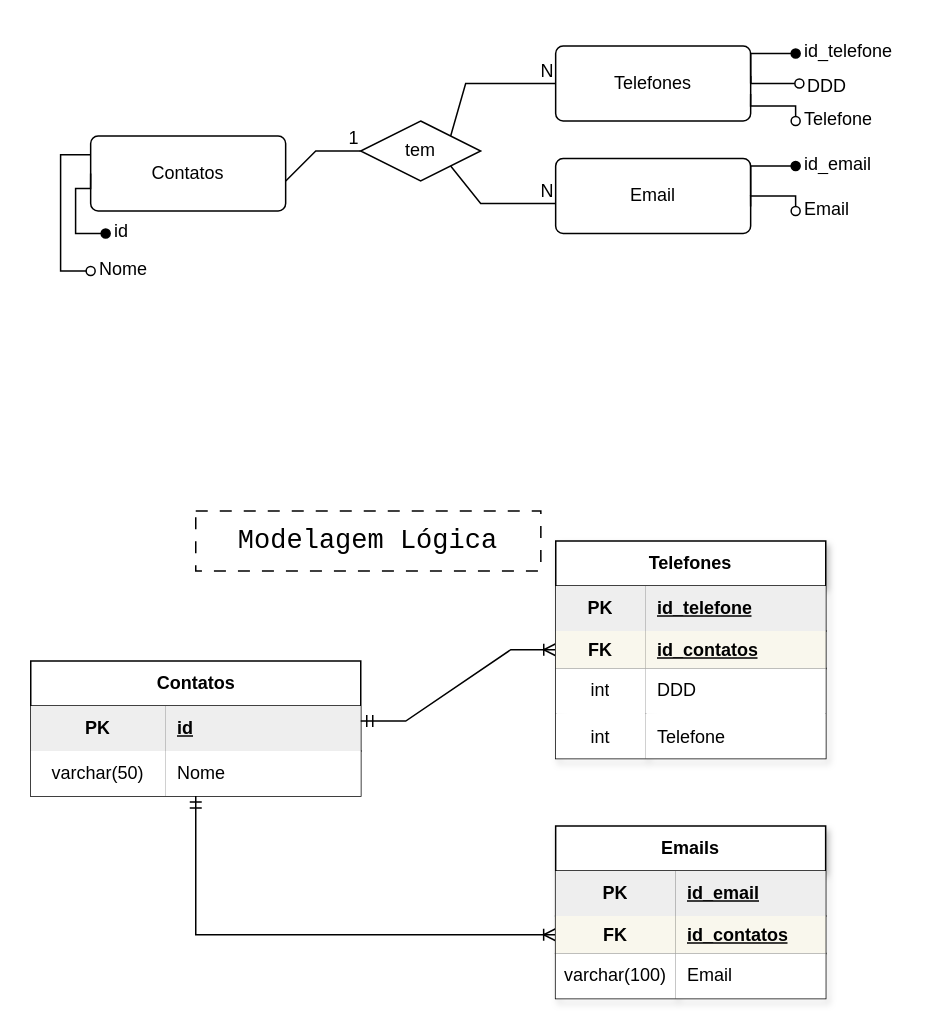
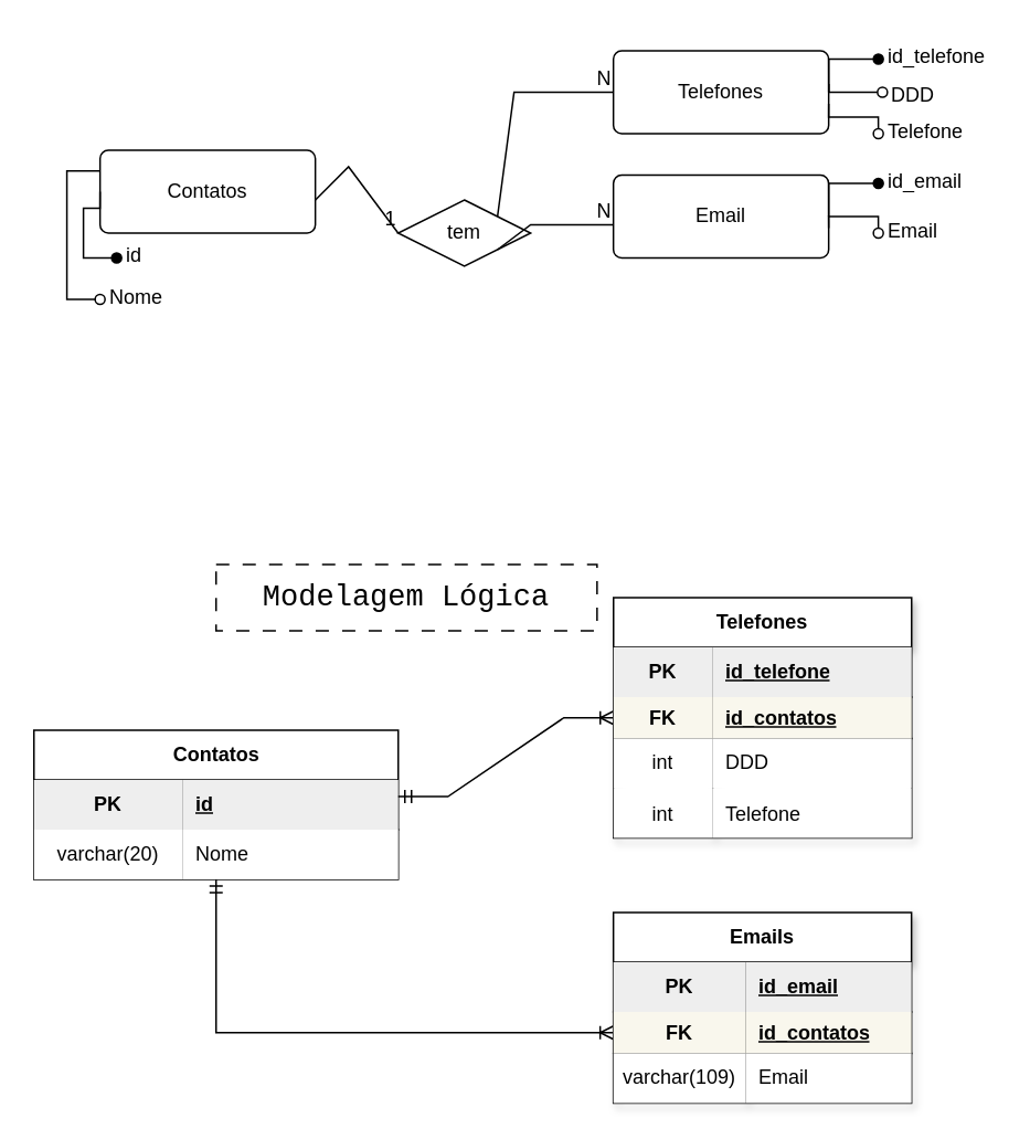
- <mxCell id="35" value="tem" style="shape=rhombus;perimeter=rhombusPerimeter;whiteSpace=wrap;html=1;align=center;" parent="1" vertex="1"><mxGeometry x="239.94" y="80" width="80" height="40" as="geometry" /></mxCell>
+ <mxCell id="35" value="tem" style="shape=rhombus;perimeter=rhombusPerimeter;whiteSpace=wrap;html=1;align=center;" parent="1" vertex="1"><mxGeometry x="239.94" y="120" width="80" height="40" as="geometry" /></mxCell>
- <mxCell id="8" value="varchar(50)" style="shape=partialRectangle;connectable=0;top=0;left=0;bottom=0;right=0;editable=1;overflow=hidden;whiteSpace=wrap;html=1;" parent="7" vertex="1"><mxGeometry width="90" height="30" as="geometry"><mxRectangle width="90" height="30" as="alternateBounds" /></mxGeometry></mxCell>
+ <mxCell id="8" value="varchar(20)" style="shape=partialRectangle;connectable=0;top=0;left=0;bottom=0;right=0;editable=1;overflow=hidden;whiteSpace=wrap;html=1;" parent="7" vertex="1"><mxGeometry width="90" height="30" as="geometry"><mxRectangle width="90" height="30" as="alternateBounds" /></mxGeometry></mxCell>
- <mxCell id="32" value="varchar(100)" style="shape=partialRectangle;connectable=0;top=0;left=0;bottom=0;right=0;editable=1;overflow=hidden;html=1;whiteSpace=wrap;" parent="31" vertex="1"><mxGeometry width="80" height="30" as="geometry"><mxRectangle width="80" height="30" as="alternateBounds" /></mxGeometry></mxCell>
+ <mxCell id="32" value="varchar(109)" style="shape=partialRectangle;connectable=0;top=0;left=0;bottom=0;right=0;editable=1;overflow=hidden;html=1;whiteSpace=wrap;" parent="31" vertex="1"><mxGeometry width="80" height="30" as="geometry"><mxRectangle width="80" height="30" as="alternateBounds" /></mxGeometry></mxCell>
